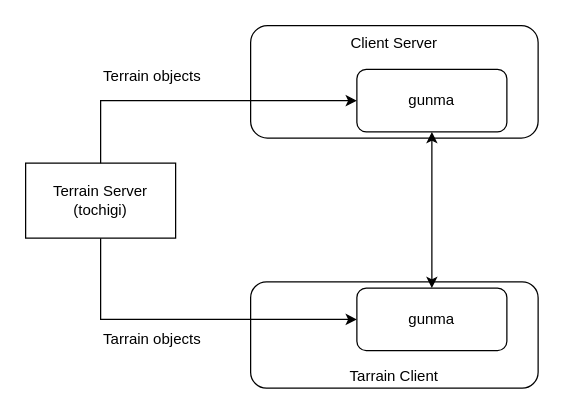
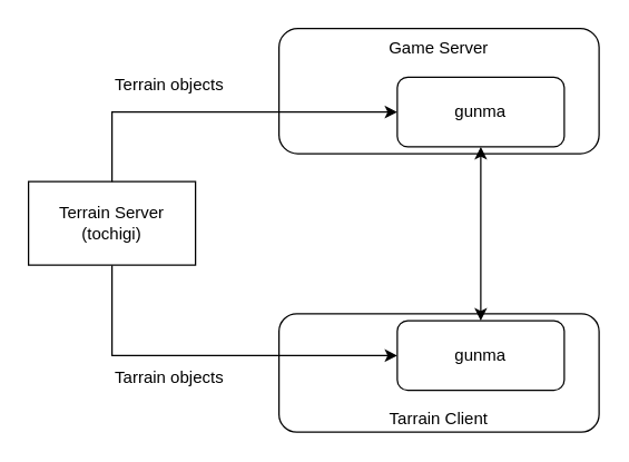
- <mxCell id="7" value="Client Server" style="rounded=1;whiteSpace=wrap;html=1;verticalAlign=top;" vertex="1" parent="1"><mxGeometry x="200" y="20" width="230" height="90" as="geometry" /></mxCell>
+ <mxCell id="7" value="Game Server" style="rounded=1;whiteSpace=wrap;html=1;verticalAlign=top;" vertex="1" parent="1"><mxGeometry x="200" y="20" width="230" height="90" as="geometry" /></mxCell>
